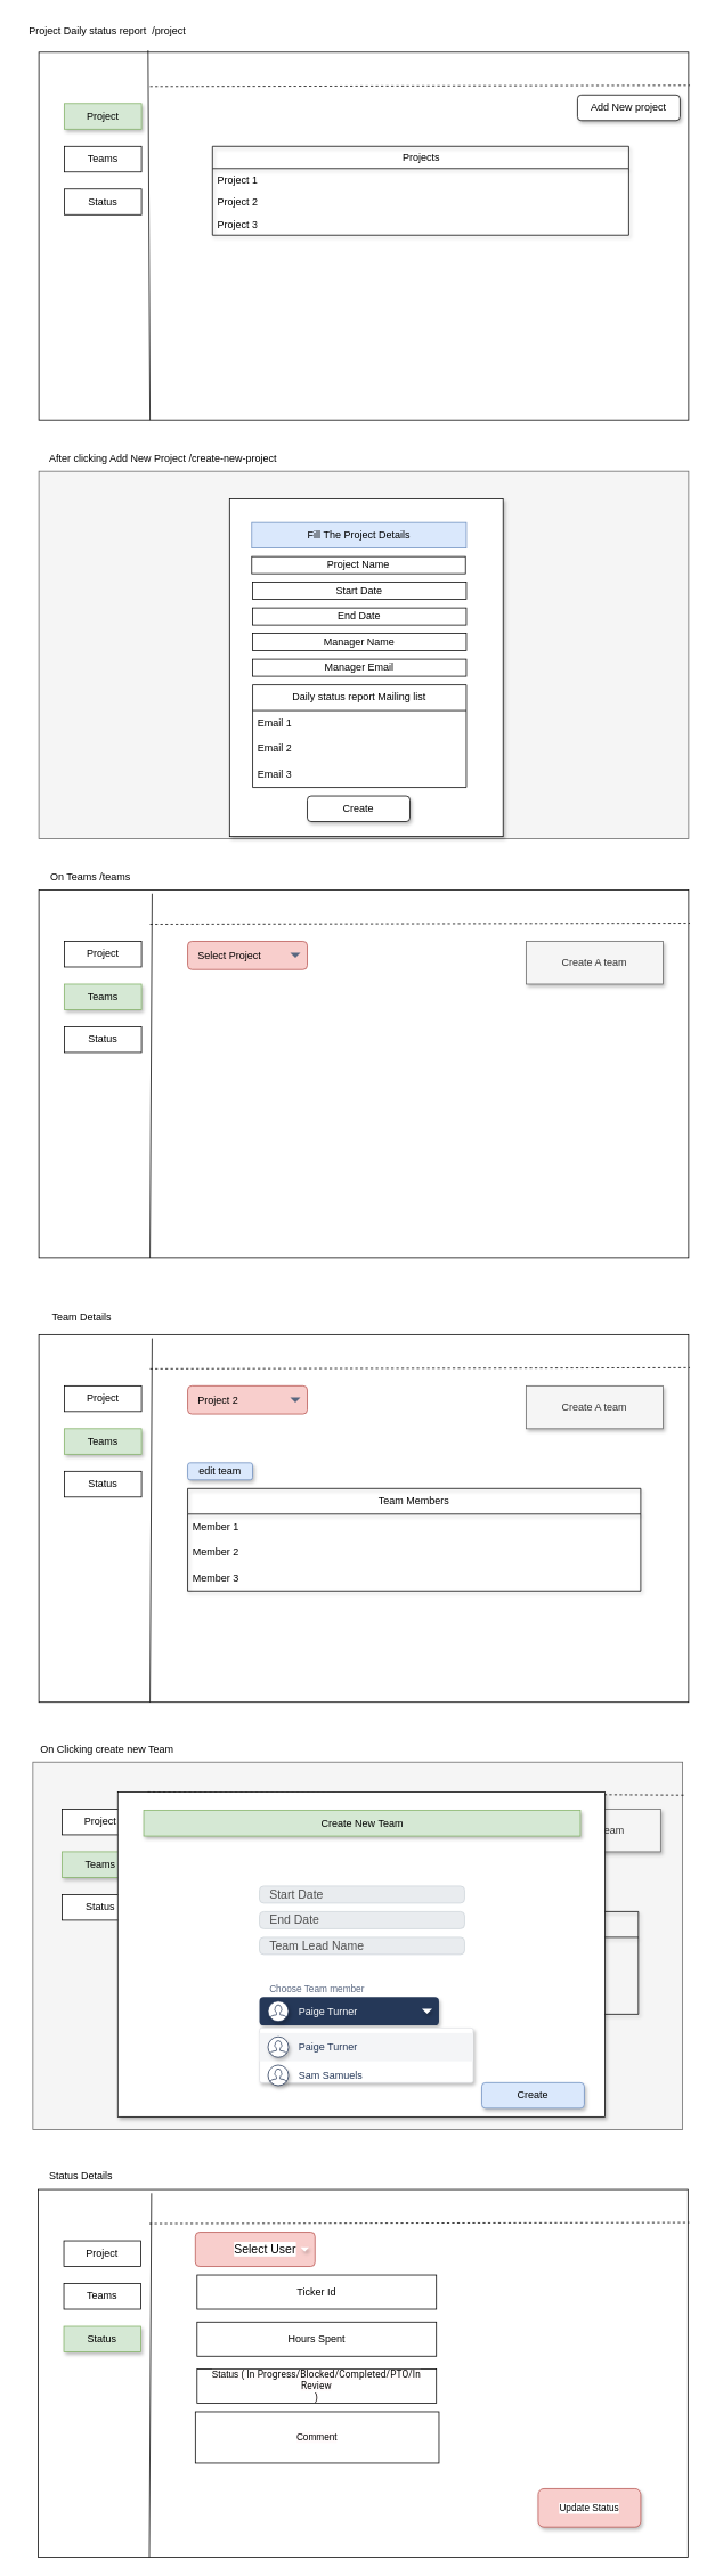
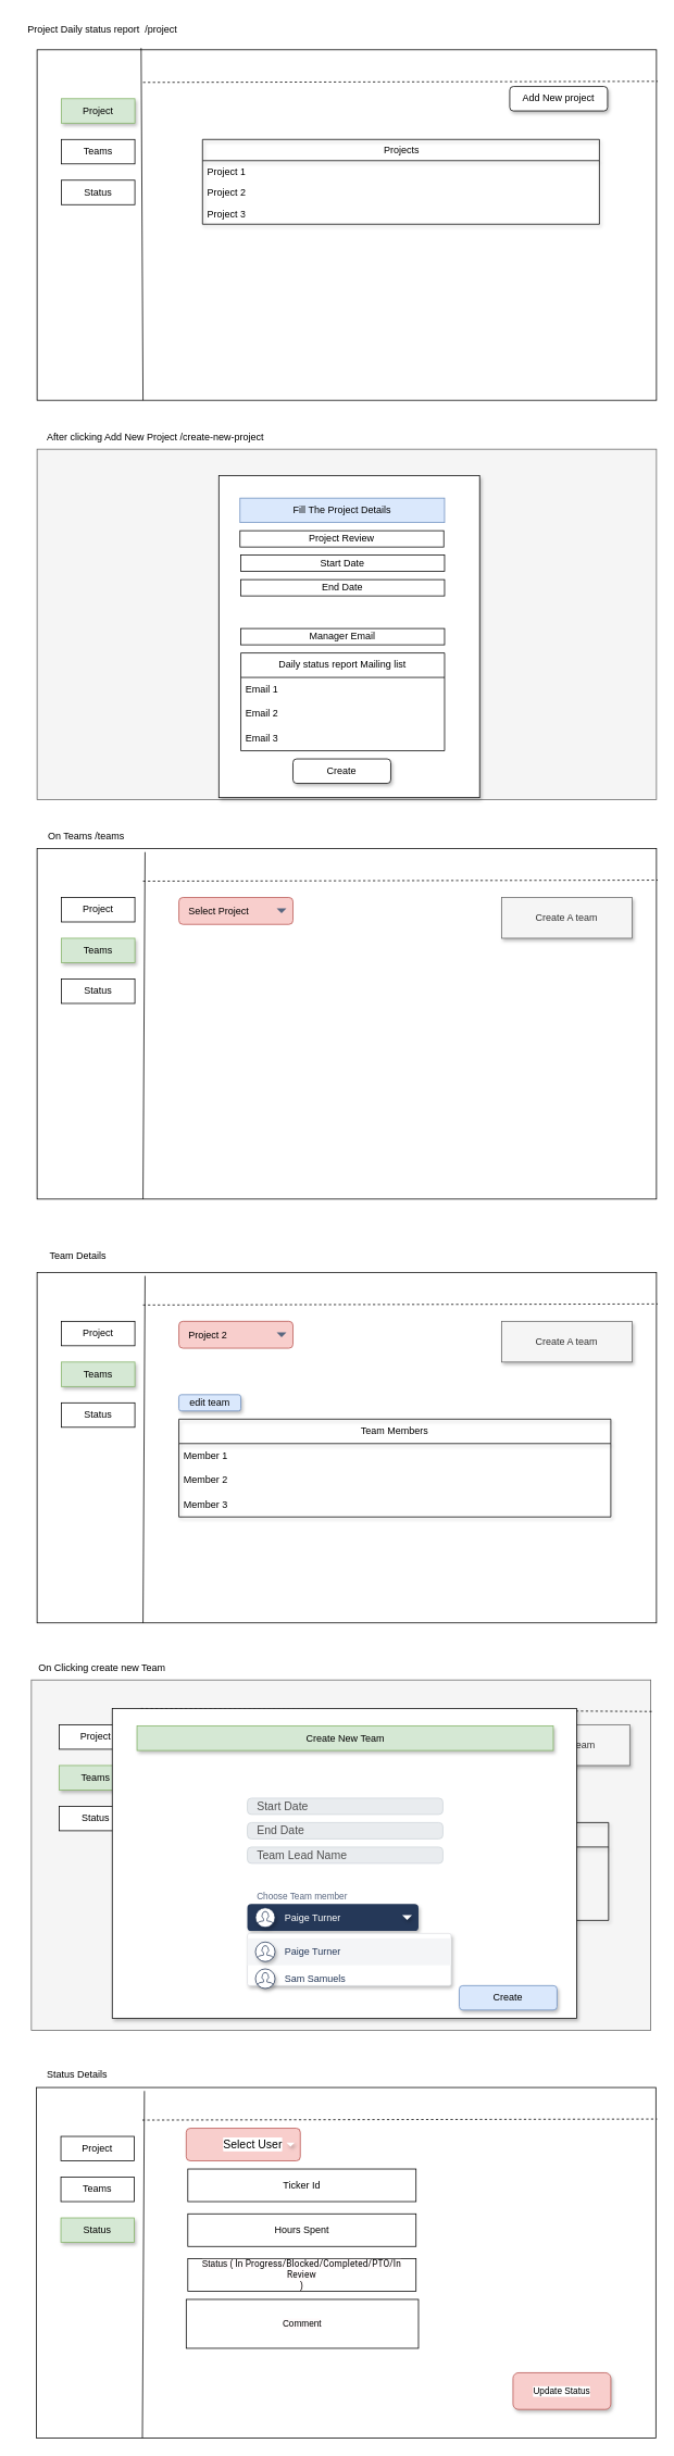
- <mxCell id="9" value="Add New project" style="rounded=1;whiteSpace=wrap;html=1;shadow=1;" vertex="1" parent="1"><mxGeometry x="675" y="110" width="120" height="30" as="geometry" /></mxCell>
+ <mxCell id="9" value="Add New project" style="rounded=1;whiteSpace=wrap;html=1;shadow=1;" vertex="1" parent="1"><mxGeometry x="625" y="105" width="120" height="30" as="geometry" /></mxCell>
- <mxCell id="17" value="Project Name" style="rounded=0;whiteSpace=wrap;html=1;shadow=0;" vertex="1" parent="1"><mxGeometry x="294" y="650" width="250" height="20" as="geometry" /></mxCell>
+ <mxCell id="17" value="Project Review" style="rounded=0;whiteSpace=wrap;html=1;shadow=0;" vertex="1" parent="1"><mxGeometry x="294" y="650" width="250" height="20" as="geometry" /></mxCell>
- <mxCell id="19" value="Manager Name" style="rounded=0;whiteSpace=wrap;html=1;shadow=0;" vertex="1" parent="1"><mxGeometry x="295" y="740" width="250" height="20" as="geometry" /></mxCell>
